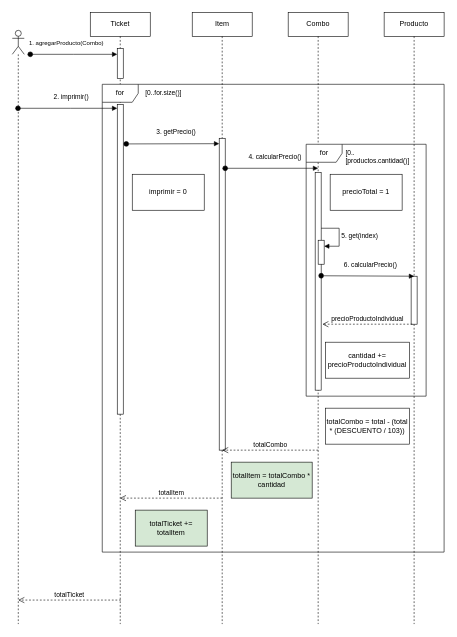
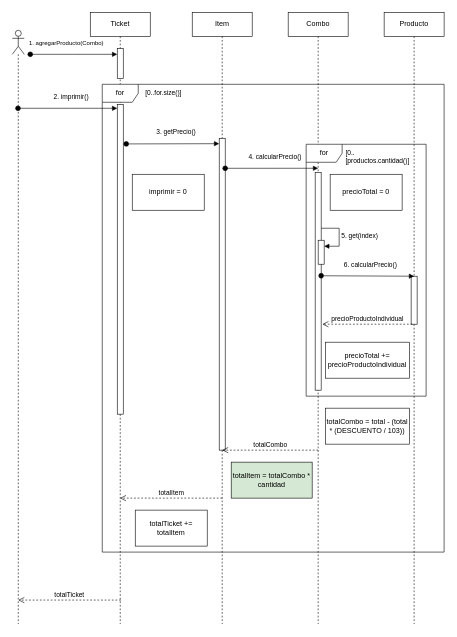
- <mxCell id="20" value="precioTotal = 1" style="rounded=0;whiteSpace=wrap;html=1;" vertex="1" parent="1"><mxGeometry x="550" y="290" width="120" height="60" as="geometry" /></mxCell>
+ <mxCell id="20" value="precioTotal = 0" style="rounded=0;whiteSpace=wrap;html=1;" vertex="1" parent="1"><mxGeometry x="550" y="290" width="120" height="60" as="geometry" /></mxCell>
- <mxCell id="25" value="cantidad += precioProductoIndividual" style="rounded=0;whiteSpace=wrap;html=1;" vertex="1" parent="1"><mxGeometry x="542" y="570" width="140" height="60" as="geometry" /></mxCell>
+ <mxCell id="25" value="precioTotal += precioProductoIndividual" style="rounded=0;whiteSpace=wrap;html=1;" vertex="1" parent="1"><mxGeometry x="542" y="570" width="140" height="60" as="geometry" /></mxCell>
- <mxCell id="31" value="totalTicket += totalItem" style="rounded=0;whiteSpace=wrap;html=1;fillColor=#d5e8d4;" vertex="1" parent="1"><mxGeometry x="225" y="850" width="120" height="60" as="geometry" /></mxCell>
+ <mxCell id="31" value="totalTicket += totalItem" style="rounded=0;whiteSpace=wrap;html=1;" vertex="1" parent="1"><mxGeometry x="225" y="850" width="120" height="60" as="geometry" /></mxCell>
